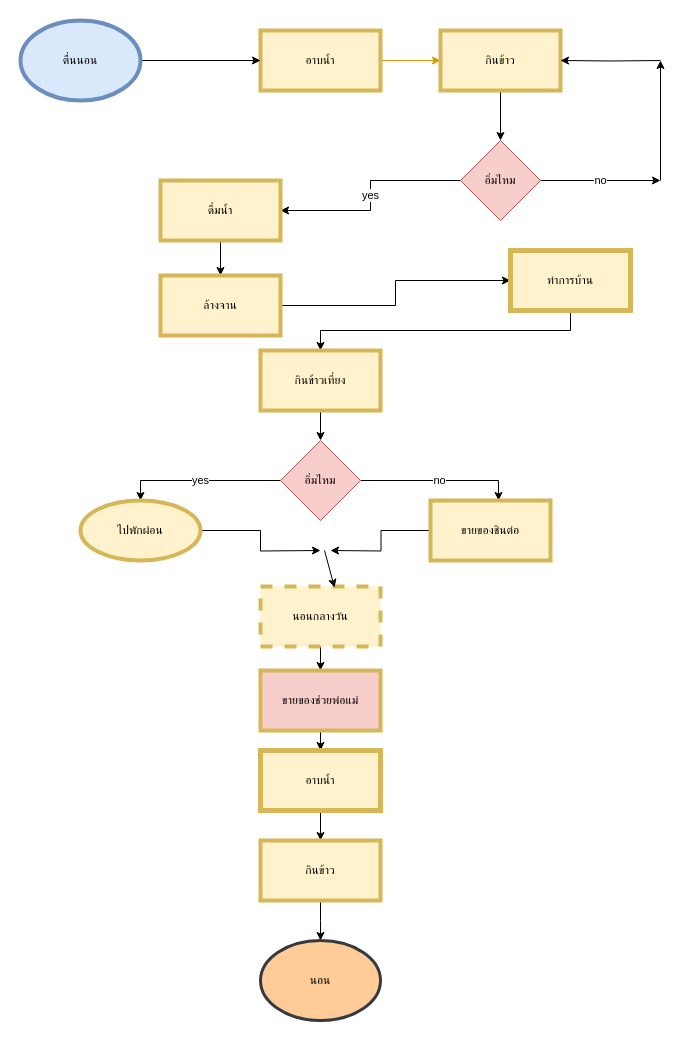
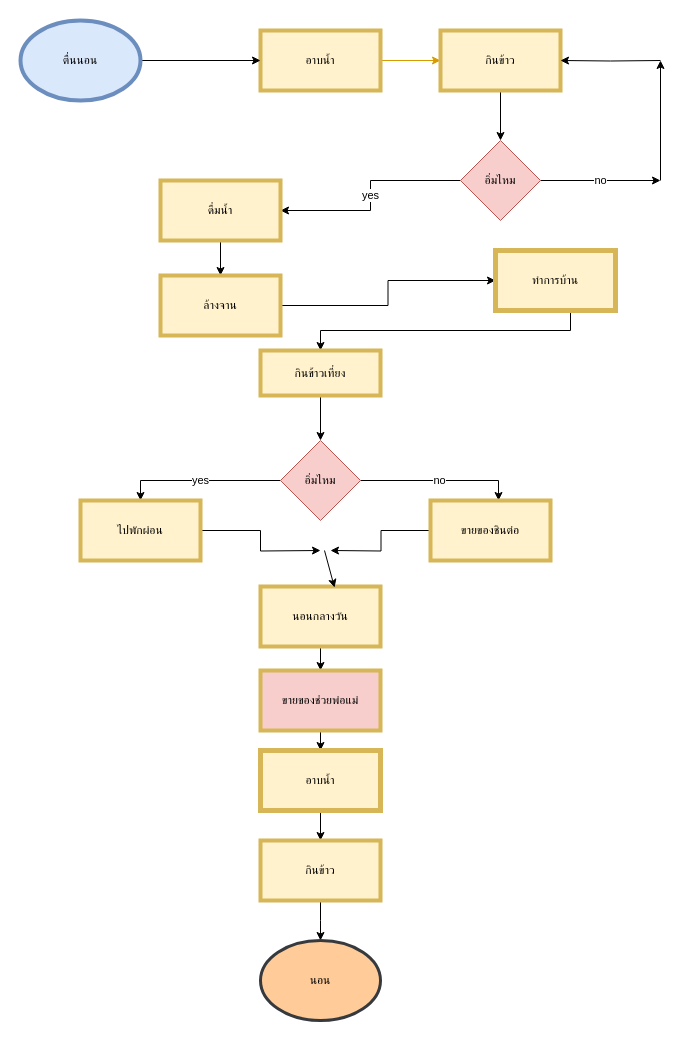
- <mxCell id="16" value="ทำการบ้าน" style="whiteSpace=wrap;html=1;rounded=0;fillColor=#fff2cc;strokeColor=#d6b656;strokeWidth=5;" vertex="1" parent="1"><mxGeometry x="510" y="250" width="120" height="60" as="geometry" /></mxCell>
+ <mxCell id="16" value="ทำการบ้าน" style="whiteSpace=wrap;html=1;rounded=0;fillColor=#fff2cc;strokeColor=#d6b656;strokeWidth=5;" vertex="1" parent="1"><mxGeometry x="495" y="250" width="120" height="60" as="geometry" /></mxCell>
- <mxCell id="18" value="กินข้าวเที่ยง" style="whiteSpace=wrap;html=1;rounded=0;fillColor=#fff2cc;strokeColor=#d6b656;strokeWidth=4;" vertex="1" parent="1"><mxGeometry x="260" y="350" width="120" height="60" as="geometry" /></mxCell>
+ <mxCell id="18" value="กินข้าวเที่ยง" style="whiteSpace=wrap;html=1;rounded=0;fillColor=#fff2cc;strokeColor=#d6b656;strokeWidth=4;" vertex="1" parent="1"><mxGeometry x="260" y="350" width="120" height="45" as="geometry" /></mxCell>
- <mxCell id="25" value="ไปพักผ่อน" style="ellipse;whiteSpace=wrap;html=1;sketch=0;fillColor=#fff2cc;strokeColor=#d6b656;strokeWidth=4;" vertex="1" parent="1"><mxGeometry x="80" y="500" width="120" height="60" as="geometry" /></mxCell>
+ <mxCell id="25" value="ไปพักผ่อน" style="whiteSpace=wrap;html=1;sketch=0;rounded=0;fillColor=#fff2cc;strokeColor=#d6b656;strokeWidth=4;" vertex="1" parent="1"><mxGeometry x="80" y="500" width="120" height="60" as="geometry" /></mxCell>
- <mxCell id="29" value="นอนกลางวัน" style="rounded=0;whiteSpace=wrap;html=1;fillColor=#fff2cc;strokeColor=#d6b656;strokeWidth=4;dashed=1;" vertex="1" parent="1"><mxGeometry x="260" y="586" width="120" height="60" as="geometry" /></mxCell>
+ <mxCell id="29" value="นอนกลางวัน" style="rounded=0;whiteSpace=wrap;html=1;fillColor=#fff2cc;strokeColor=#d6b656;strokeWidth=4;" vertex="1" parent="1"><mxGeometry x="260" y="586" width="120" height="60" as="geometry" /></mxCell>
